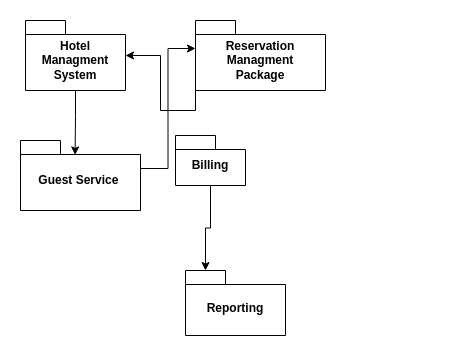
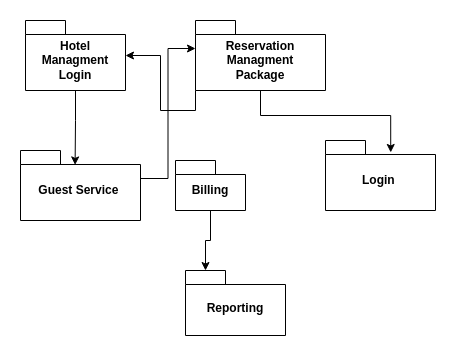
- <mxCell id="2" value="Hotel Managment System" style="shape=folder;fontStyle=1;spacingTop=10;tabWidth=40;tabHeight=14;tabPosition=left;html=1;whiteSpace=wrap;" vertex="1" parent="1"><mxGeometry x="25" y="20" width="100" height="70" as="geometry" /></mxCell>
+ <mxCell id="2" value="Hotel Managment Login" style="shape=folder;fontStyle=1;spacingTop=10;tabWidth=40;tabHeight=14;tabPosition=left;html=1;whiteSpace=wrap;" vertex="1" parent="1"><mxGeometry x="25" y="20" width="100" height="70" as="geometry" /></mxCell>
+ <mxCell id="8" style="edgeStyle=orthogonalEdgeStyle;rounded=0;orthogonalLoop=1;jettySize=auto;html=1;exitX=0.5;exitY=1;exitDx=0;exitDy=0;exitPerimeter=0;entryX=0.593;entryY=0.171;entryDx=0;entryDy=0;entryPerimeter=0;" edge="1" parent="1" source="3" target="7"><mxGeometry relative="1" as="geometry" /></mxCell>
- <mxCell id="5" value="Billing" style="shape=folder;fontStyle=1;spacingTop=10;tabWidth=40;tabHeight=14;tabPosition=left;html=1;whiteSpace=wrap;" vertex="1" parent="1"><mxGeometry x="175" y="135" width="70" height="50" as="geometry" /></mxCell>
+ <mxCell id="5" value="Billing" style="shape=folder;fontStyle=1;spacingTop=10;tabWidth=40;tabHeight=14;tabPosition=left;html=1;whiteSpace=wrap;" vertex="1" parent="1"><mxGeometry x="175" y="160" width="70" height="50" as="geometry" /></mxCell>
- <mxCell id="4" value="Guest Service&amp;nbsp;" style="shape=folder;fontStyle=1;spacingTop=10;tabWidth=40;tabHeight=14;tabPosition=left;html=1;whiteSpace=wrap;" vertex="1" parent="1"><mxGeometry x="20" y="140" width="120" height="70" as="geometry" /></mxCell>
+ <mxCell id="4" value="Guest Service&amp;nbsp;" style="shape=folder;fontStyle=1;spacingTop=10;tabWidth=40;tabHeight=14;tabPosition=left;html=1;whiteSpace=wrap;" vertex="1" parent="1"><mxGeometry x="20" y="150" width="120" height="70" as="geometry" /></mxCell>
+ <mxCell id="7" value="Login&amp;nbsp;" style="shape=folder;fontStyle=1;spacingTop=10;tabWidth=40;tabHeight=14;tabPosition=left;html=1;whiteSpace=wrap;" vertex="1" parent="1"><mxGeometry x="325" y="140" width="110" height="70" as="geometry" /></mxCell>
